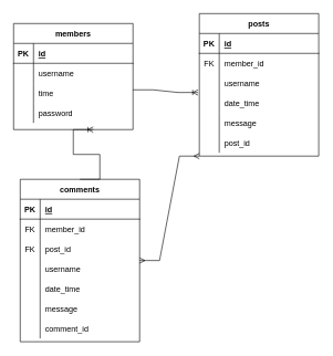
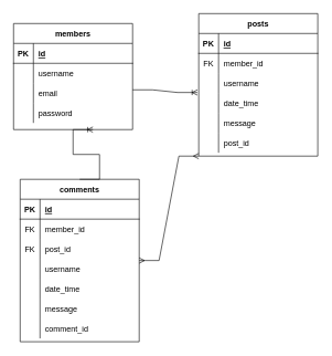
- <mxCell id="11" value="time" style="shape=partialRectangle;connectable=0;fillColor=none;top=0;left=0;bottom=0;right=0;align=left;spacingLeft=6;overflow=hidden;" vertex="1" parent="9"><mxGeometry x="30" width="150" height="30" as="geometry"><mxRectangle width="150" height="30" as="alternateBounds" /></mxGeometry></mxCell>
+ <mxCell id="11" value="email" style="shape=partialRectangle;connectable=0;fillColor=none;top=0;left=0;bottom=0;right=0;align=left;spacingLeft=6;overflow=hidden;" vertex="1" parent="9"><mxGeometry x="30" width="150" height="30" as="geometry"><mxRectangle width="150" height="30" as="alternateBounds" /></mxGeometry></mxCell>
